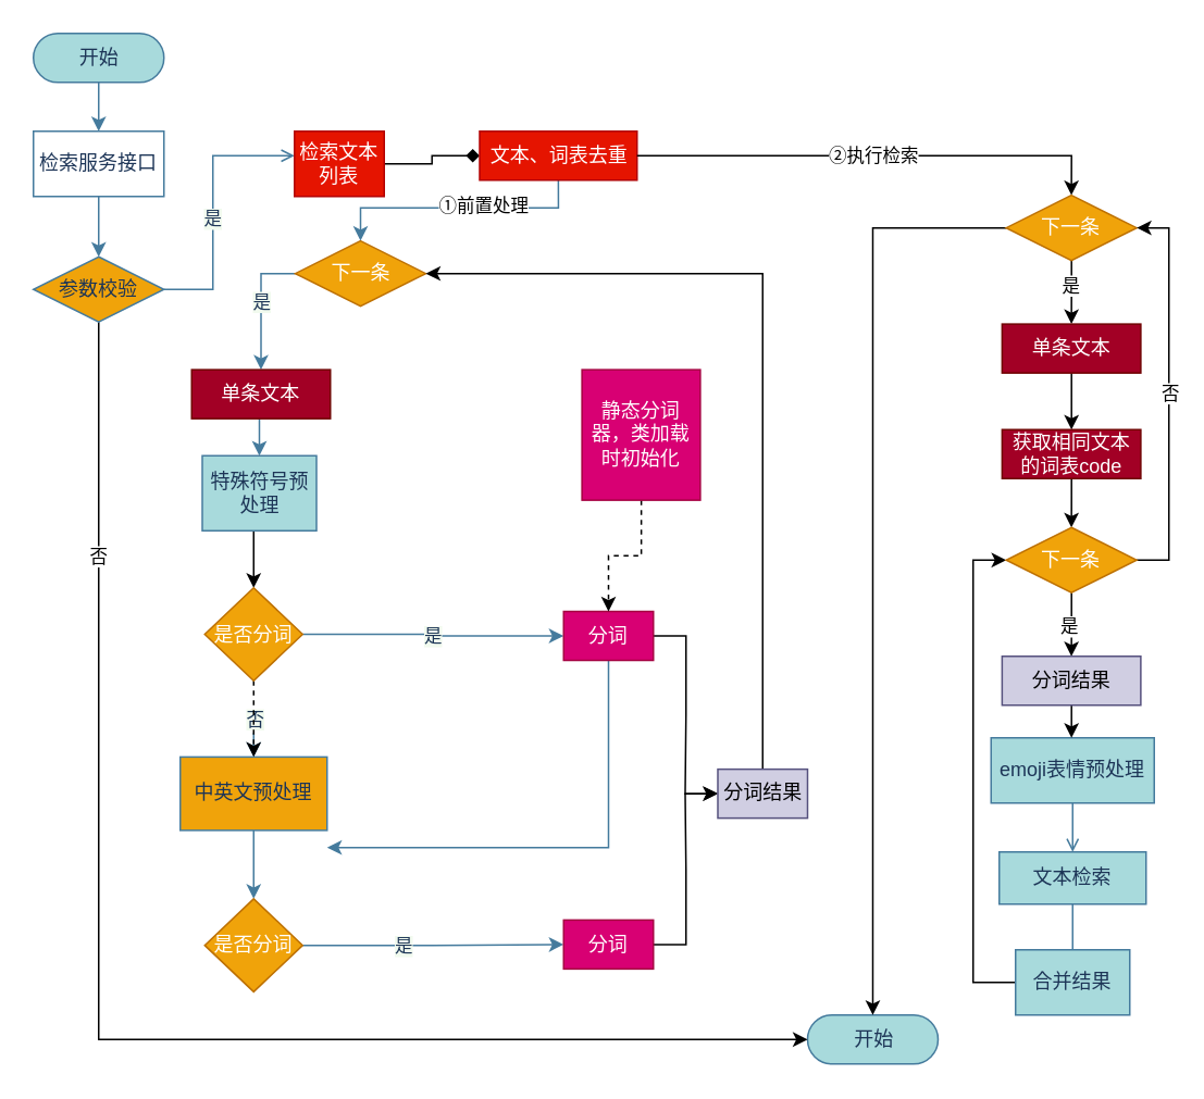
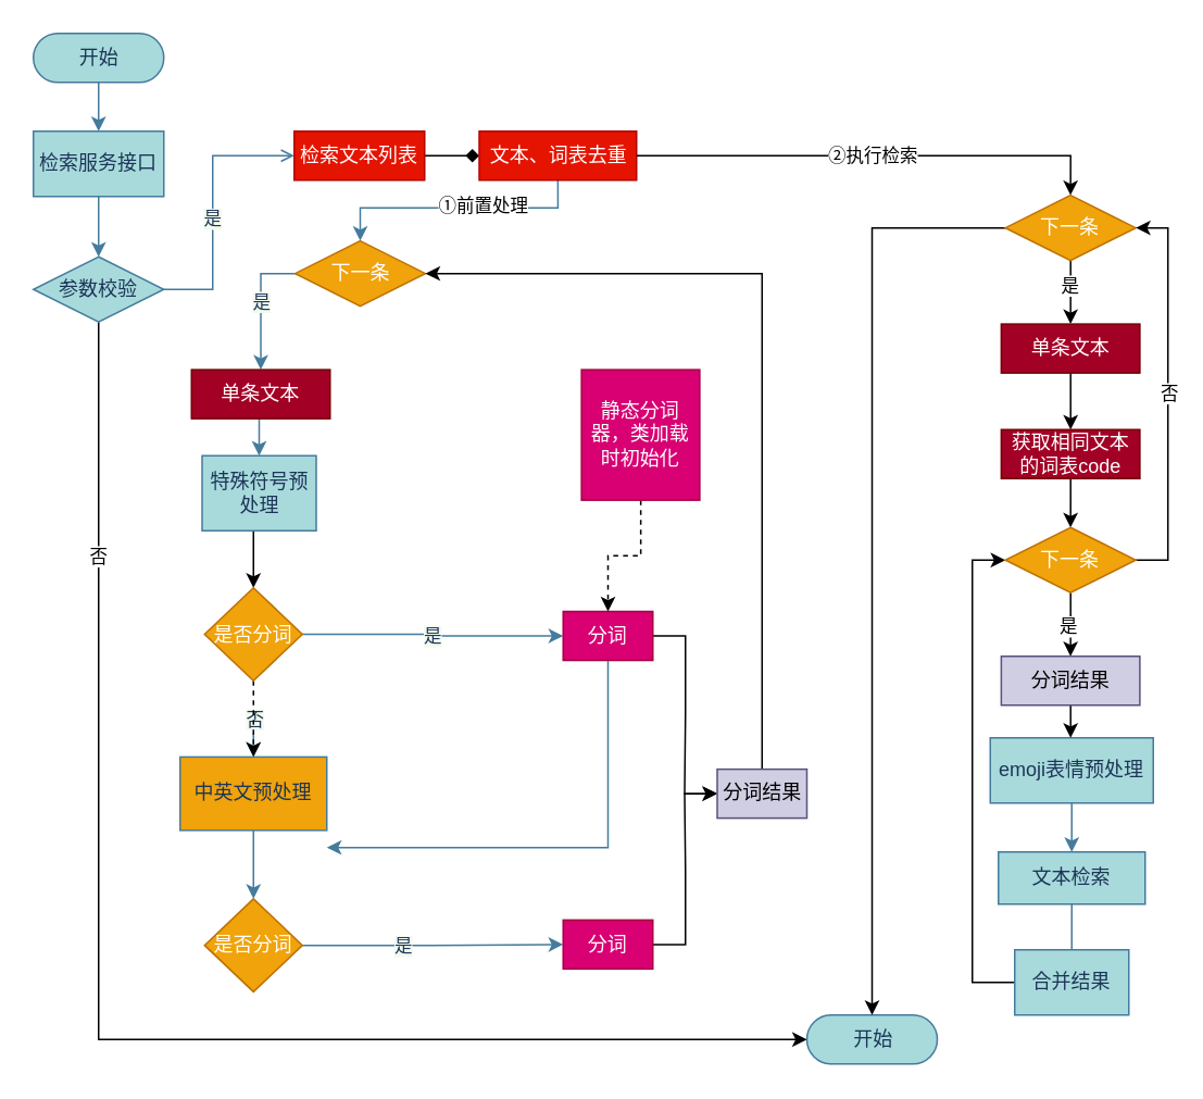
- <mxCell id="5" value="检索服务接口" style="rounded=0;whiteSpace=wrap;html=1;fillColor=#ffffff;strokeColor=#457B9D;fontColor=#1D3557;" vertex="1" parent="1"><mxGeometry x="20" y="80" width="80" height="40" as="geometry" /></mxCell>
+ <mxCell id="5" value="检索服务接口" style="rounded=0;whiteSpace=wrap;html=1;fillColor=#A8DADC;strokeColor=#457B9D;fontColor=#1D3557;" vertex="1" parent="1"><mxGeometry x="20" y="80" width="80" height="40" as="geometry" /></mxCell>
- <mxCell id="16" value="检索文本列表" style="whiteSpace=wrap;html=1;rounded=0;fillColor=#e51400;strokeColor=#B20000;fontColor=#ffffff;" vertex="1" parent="1"><mxGeometry x="180" y="80" width="55" height="40" as="geometry" /></mxCell>
+ <mxCell id="16" value="检索文本列表" style="whiteSpace=wrap;html=1;rounded=0;fillColor=#e51400;strokeColor=#B20000;fontColor=#ffffff;" vertex="1" parent="1"><mxGeometry x="180" y="80" width="80" height="30" as="geometry" /></mxCell>
- <mxCell id="43" value="参数校验" style="rhombus;whiteSpace=wrap;html=1;rounded=0;fillColor=#f0a30a;strokeColor=#457B9D;fontColor=#1D3557;" vertex="1" parent="1"><mxGeometry x="20" y="157" width="80" height="40" as="geometry" /></mxCell>
+ <mxCell id="43" value="参数校验" style="rhombus;whiteSpace=wrap;html=1;rounded=0;fillColor=#A8DADC;strokeColor=#457B9D;fontColor=#1D3557;" vertex="1" parent="1"><mxGeometry x="20" y="157" width="80" height="40" as="geometry" /></mxCell>
- <mxCell id="21" value="" style="edgeStyle=orthogonalEdgeStyle;rounded=0;orthogonalLoop=1;jettySize=auto;html=1;labelBackgroundColor=#F1FAEE;strokeColor=#457B9D;fontColor=#1D3557;endArrow=open;" edge="1" parent="1" source="22" target="37"><mxGeometry relative="1" as="geometry" /></mxCell>
+ <mxCell id="21" value="" style="edgeStyle=orthogonalEdgeStyle;rounded=0;orthogonalLoop=1;jettySize=auto;html=1;labelBackgroundColor=#F1FAEE;strokeColor=#457B9D;fontColor=#1D3557;" edge="1" parent="1" source="22" target="37"><mxGeometry relative="1" as="geometry" /></mxCell>
